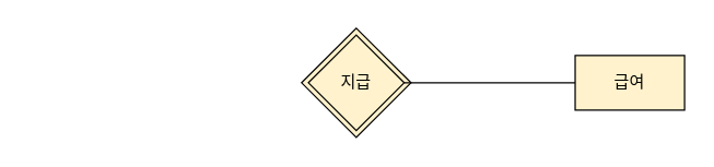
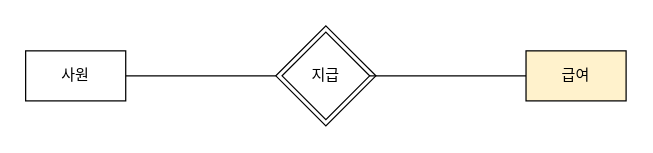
+ <mxCell id="3" value="&lt;font style=&quot;vertical-align: inherit;&quot;&gt;&lt;font style=&quot;vertical-align: inherit;&quot;&gt;사원&lt;/font&gt;&lt;/font&gt;" style="rounded=0;whiteSpace=wrap;html=1;" vertex="1" parent="1"><mxGeometry x="20" y="40" width="80" height="40" as="geometry" /></mxCell>
+ <mxCell id="2" style="edgeStyle=orthogonalEdgeStyle;rounded=0;orthogonalLoop=1;jettySize=auto;html=1;exitX=1;exitY=0.5;exitDx=0;exitDy=0;entryX=0;entryY=0.5;entryDx=0;entryDy=0;endArrow=none;endFill=0;" edge="1" parent="1" source="3" target="5"><mxGeometry relative="1" as="geometry" /></mxCell>
- <mxCell id="5" value="&lt;font style=&quot;vertical-align: inherit;&quot;&gt;&lt;font style=&quot;vertical-align: inherit;&quot;&gt;&lt;font style=&quot;vertical-align: inherit;&quot;&gt;&lt;font style=&quot;vertical-align: inherit;&quot;&gt;지급&lt;/font&gt;&lt;/font&gt;&lt;/font&gt;&lt;/font&gt;" style="rhombus;whiteSpace=wrap;html=1;fillColor=#fff2cc;" vertex="1" parent="1"><mxGeometry x="220" y="20" width="80" height="80" as="geometry" /></mxCell>
+ <mxCell id="5" value="&lt;font style=&quot;vertical-align: inherit;&quot;&gt;&lt;font style=&quot;vertical-align: inherit;&quot;&gt;&lt;font style=&quot;vertical-align: inherit;&quot;&gt;&lt;font style=&quot;vertical-align: inherit;&quot;&gt;지급&lt;/font&gt;&lt;/font&gt;&lt;/font&gt;&lt;/font&gt;" style="rhombus;whiteSpace=wrap;html=1;" vertex="1" parent="1"><mxGeometry x="220" y="20" width="80" height="80" as="geometry" /></mxCell>
